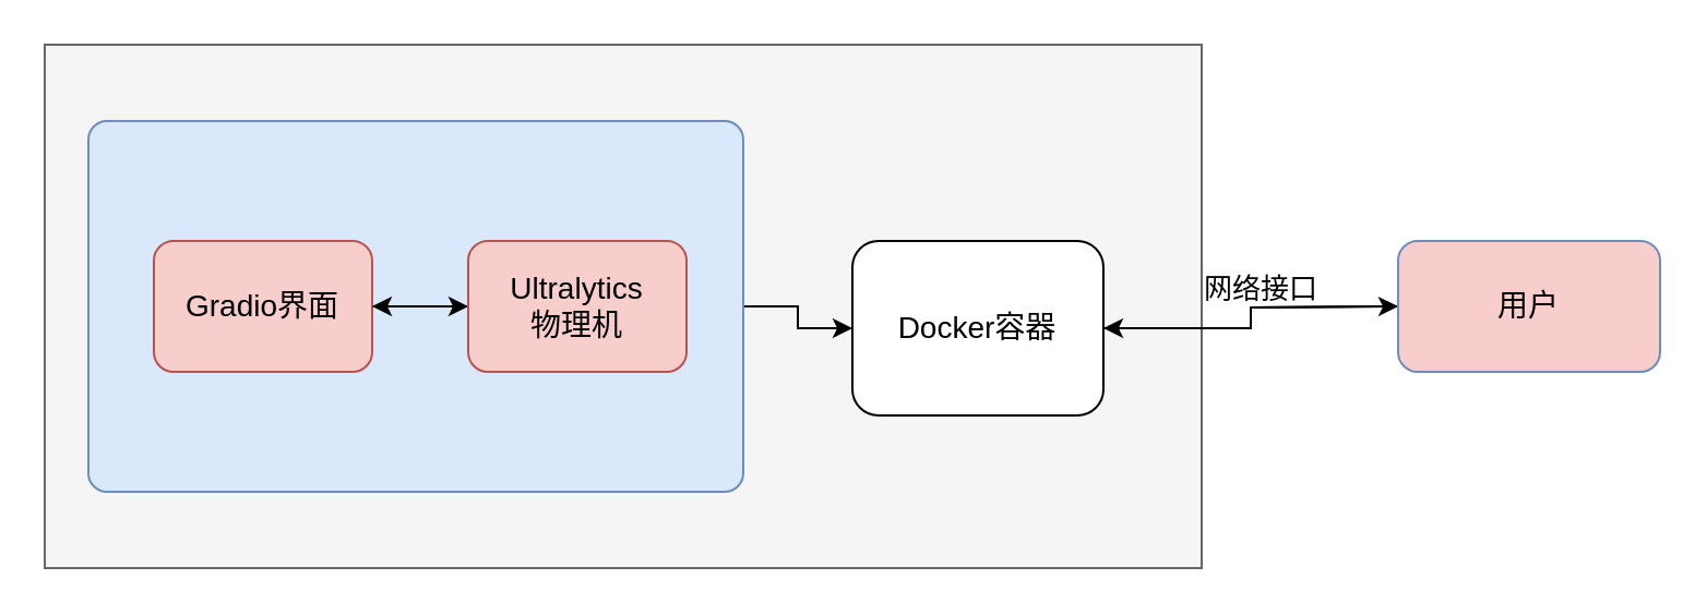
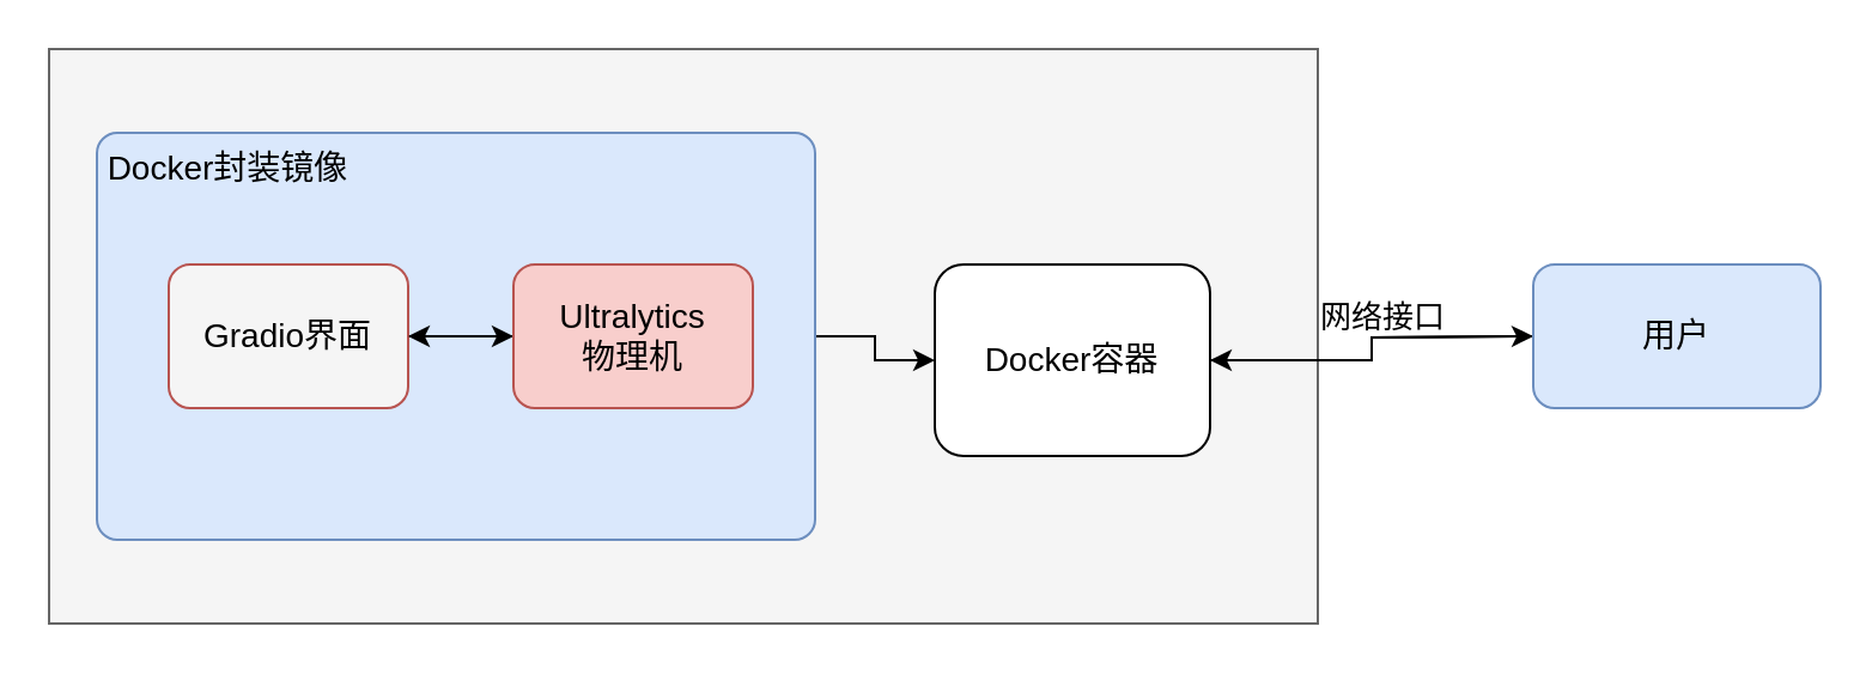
+ <mxCell id="9" value="&lt;font style=&quot;font-size: 14px;&quot;&gt;Docker封装镜像&lt;/font&gt;" style="text;html=1;align=center;verticalAlign=middle;whiteSpace=wrap;rounded=0;" vertex="1" parent="1"><mxGeometry x="40" y="55" width="110" height="30" as="geometry" /></mxCell>
- <mxCell id="6" value="Gradio界面" style="rounded=1;whiteSpace=wrap;html=1;fillColor=#f8cecc;strokeColor=#b85450;fontSize=14;" vertex="1" parent="1"><mxGeometry x="70" y="110" width="100" height="60" as="geometry" /></mxCell>
+ <mxCell id="6" value="Gradio界面" style="rounded=1;whiteSpace=wrap;html=1;fillColor=#f5f5f5;strokeColor=#b85450;fontSize=14;" vertex="1" parent="1"><mxGeometry x="70" y="110" width="100" height="60" as="geometry" /></mxCell>
- <mxCell id="14" value="用户" style="rounded=1;whiteSpace=wrap;html=1;fontSize=14;fillColor=#f8cecc;strokeColor=#6c8ebf;" vertex="1" parent="1"><mxGeometry x="640" y="110" width="120" height="60" as="geometry" /></mxCell>
+ <mxCell id="14" value="用户" style="rounded=1;whiteSpace=wrap;html=1;fontSize=14;fillColor=#dae8fc;strokeColor=#6c8ebf;" vertex="1" parent="1"><mxGeometry x="640" y="110" width="120" height="60" as="geometry" /></mxCell>
